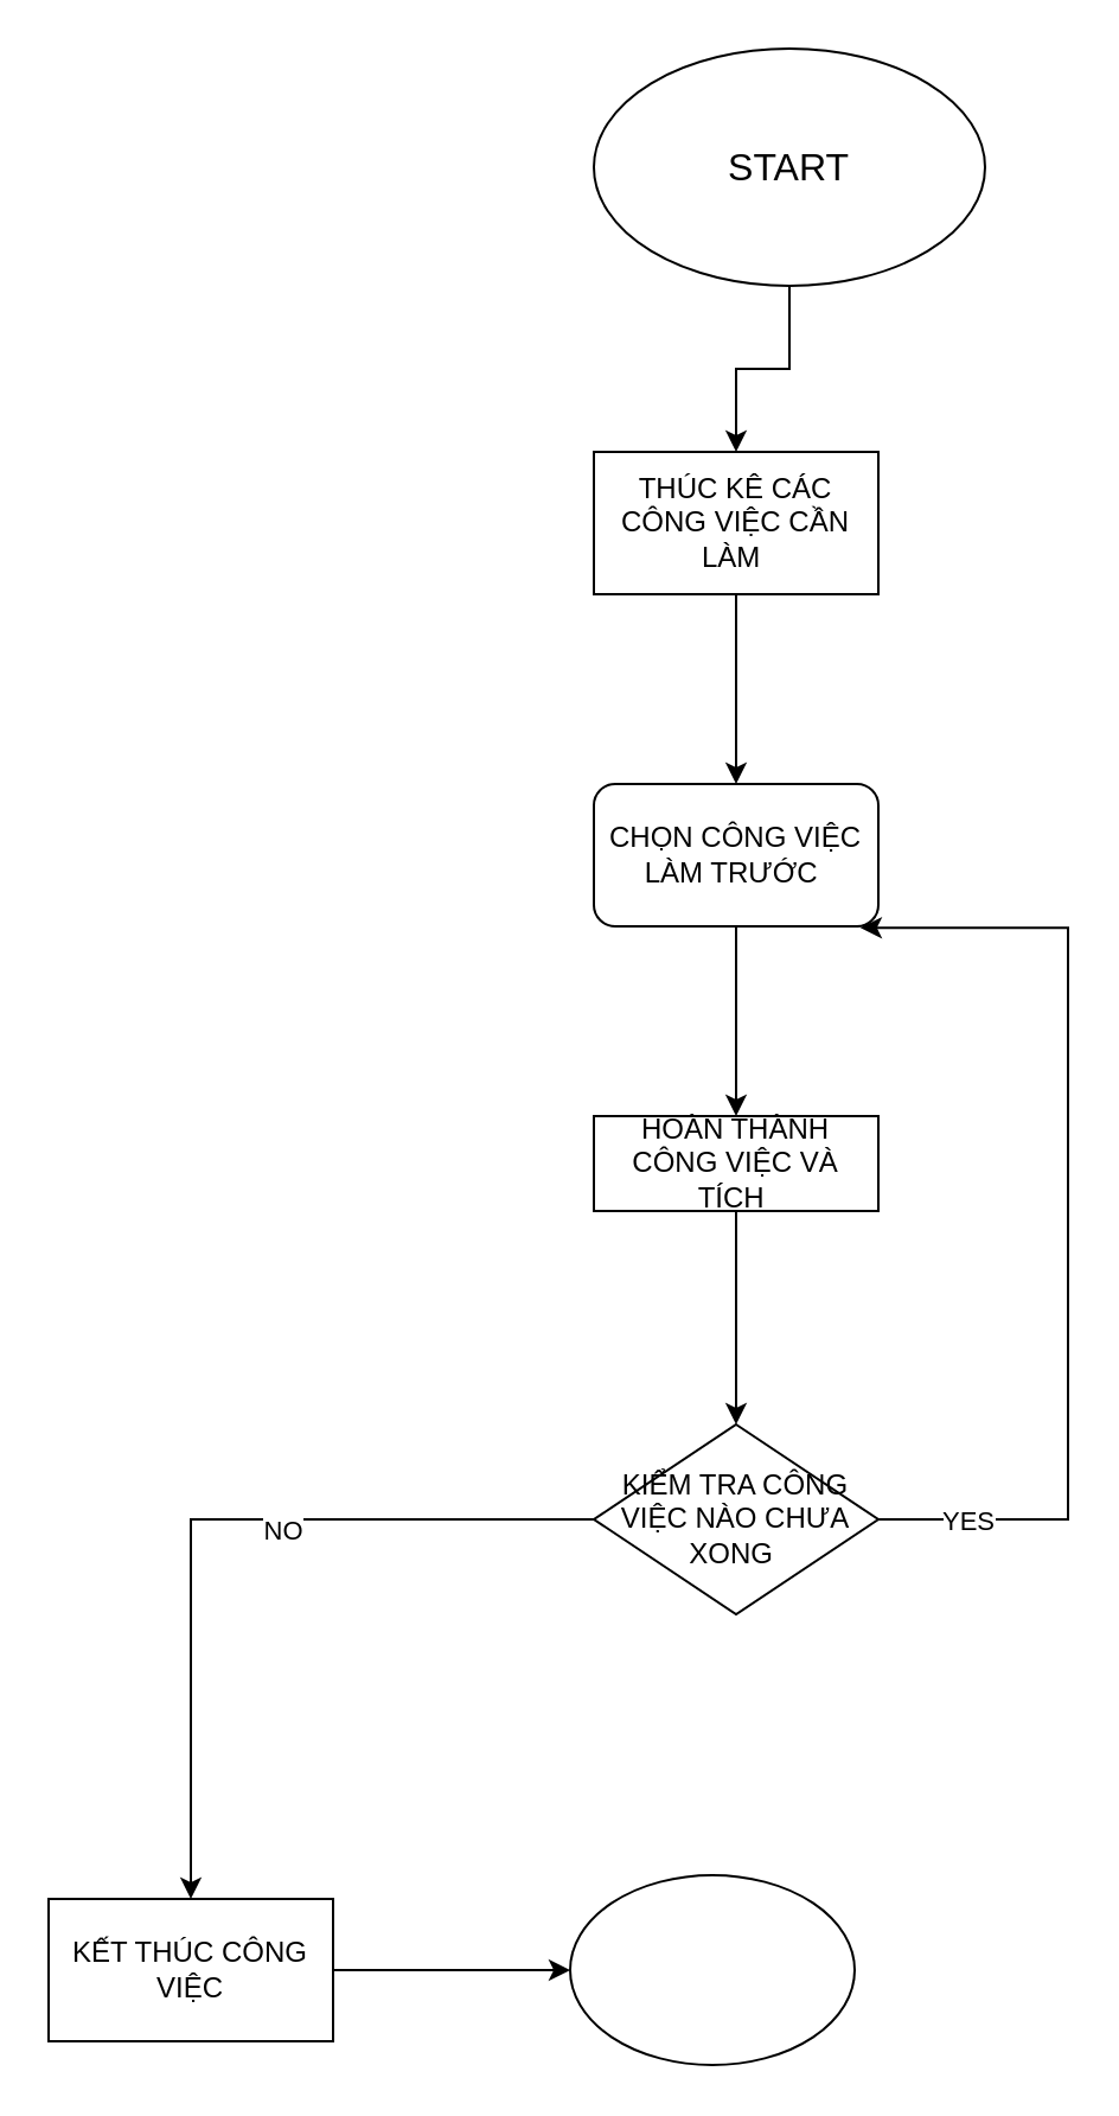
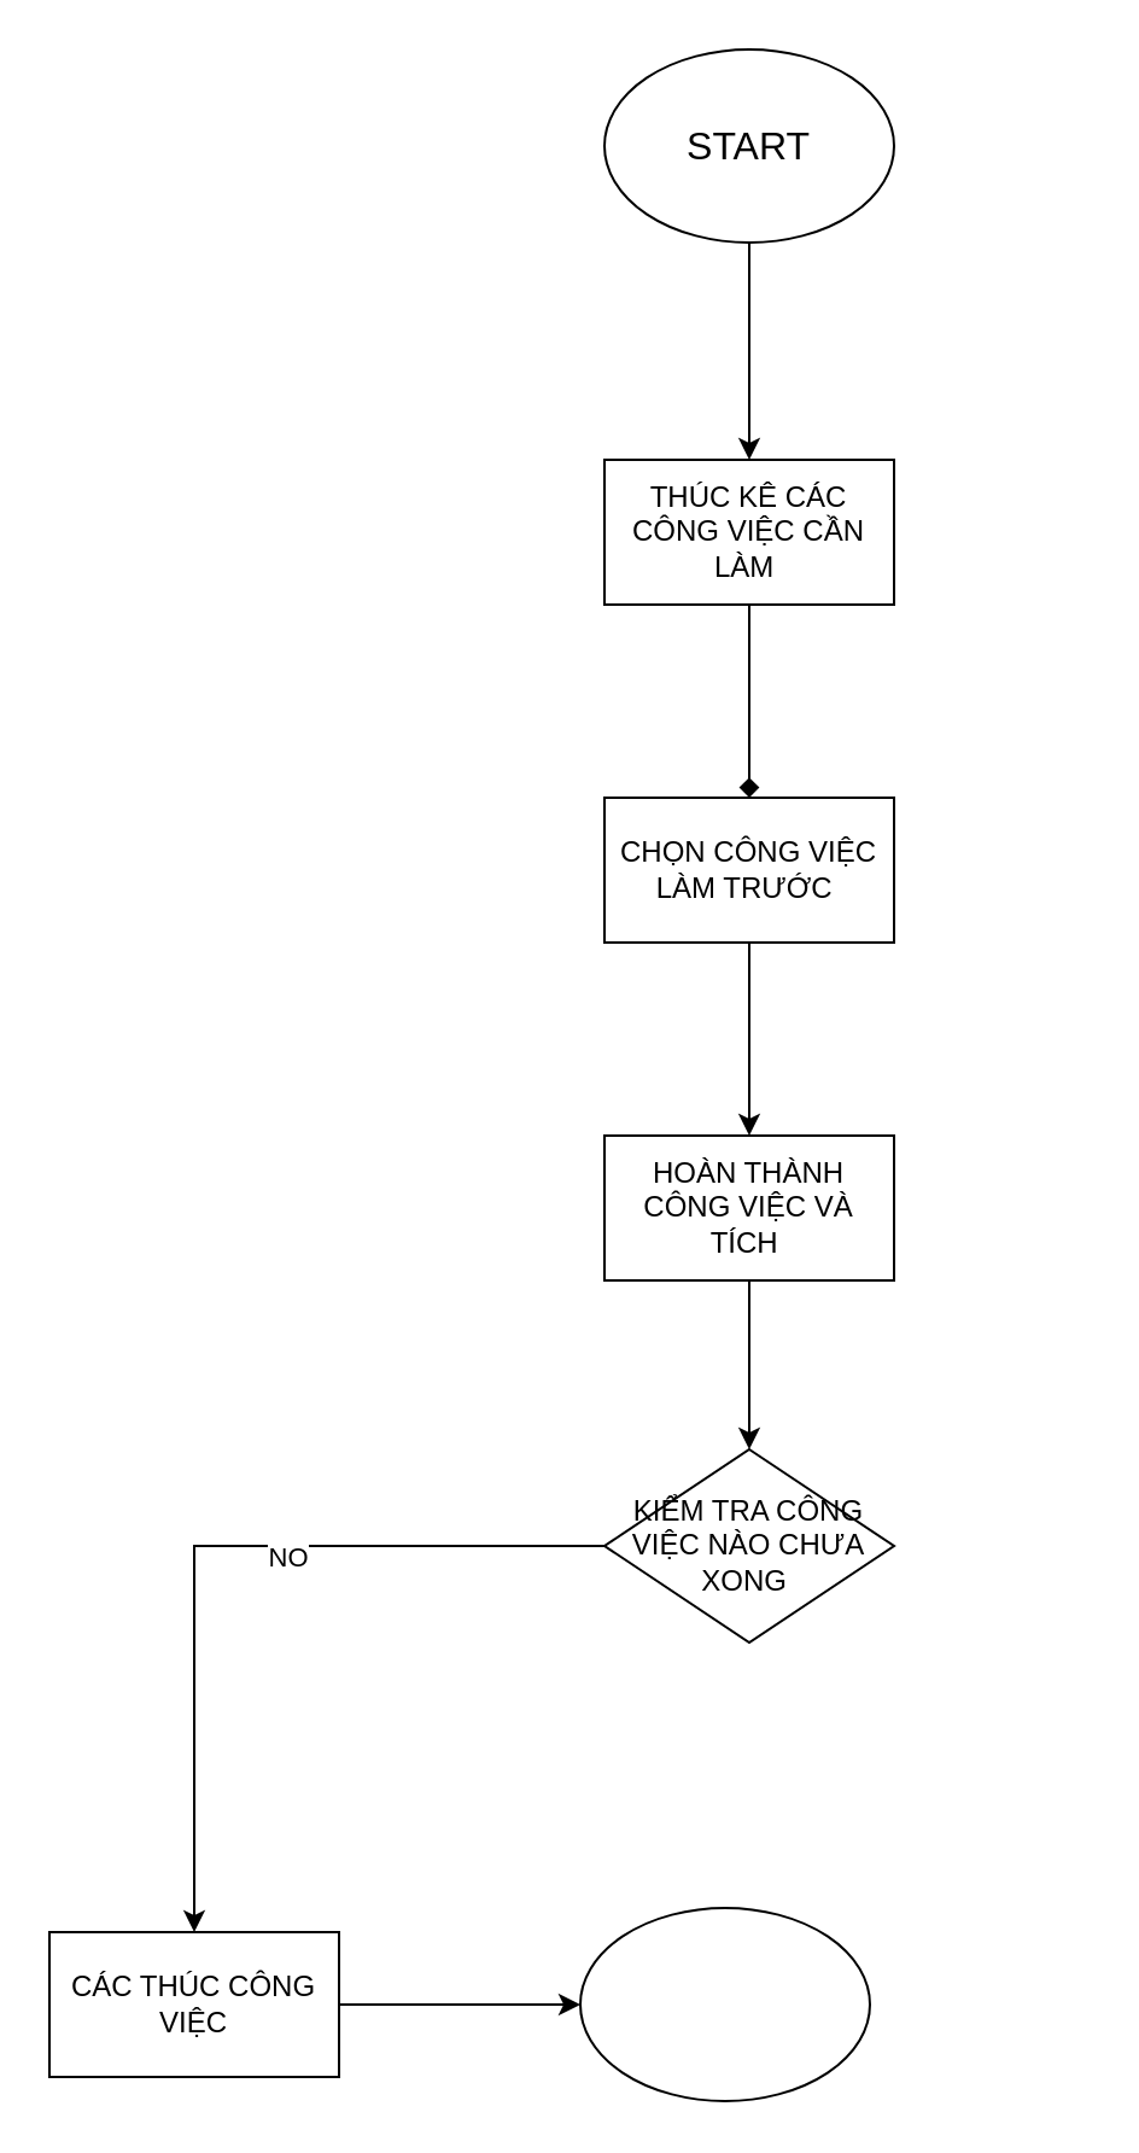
- <mxCell id="3" value="&lt;font size=&quot;3&quot;&gt;START&lt;/font&gt;" style="ellipse;whiteSpace=wrap;html=1;" vertex="1" parent="1"><mxGeometry x="250" y="20" width="165" height="100" as="geometry" /></mxCell>
+ <mxCell id="3" value="&lt;font size=&quot;3&quot;&gt;START&lt;/font&gt;" style="ellipse;whiteSpace=wrap;html=1;" vertex="1" parent="1"><mxGeometry x="250" y="20" width="120" height="80" as="geometry" /></mxCell>
- <mxCell id="4" value="" style="edgeStyle=orthogonalEdgeStyle;rounded=0;orthogonalLoop=1;jettySize=auto;html=1;" edge="1" parent="1" source="5" target="7"><mxGeometry relative="1" as="geometry" /></mxCell>
+ <mxCell id="4" value="" style="edgeStyle=orthogonalEdgeStyle;rounded=0;orthogonalLoop=1;jettySize=auto;html=1;endArrow=diamond;" edge="1" parent="1" source="5" target="7"><mxGeometry relative="1" as="geometry" /></mxCell>
- <mxCell id="7" value="CHỌN CÔNG VIỆC LÀM TRƯỚC&amp;nbsp;" style="whiteSpace=wrap;html=1;rounded=1;" vertex="1" parent="1"><mxGeometry x="250" y="330" width="120" height="60" as="geometry" /></mxCell>
+ <mxCell id="7" value="CHỌN CÔNG VIỆC LÀM TRƯỚC&amp;nbsp;" style="whiteSpace=wrap;html=1;" vertex="1" parent="1"><mxGeometry x="250" y="330" width="120" height="60" as="geometry" /></mxCell>
- <mxCell id="9" value="HOÀN THÀNH CÔNG VIỆC VÀ TÍCH&amp;nbsp;" style="whiteSpace=wrap;html=1;" vertex="1" parent="1"><mxGeometry x="250" y="470" width="120" height="40" as="geometry" /></mxCell>
+ <mxCell id="9" value="HOÀN THÀNH CÔNG VIỆC VÀ TÍCH&amp;nbsp;" style="whiteSpace=wrap;html=1;" vertex="1" parent="1"><mxGeometry x="250" y="470" width="120" height="60" as="geometry" /></mxCell>
- <mxCell id="13" style="edgeStyle=orthogonalEdgeStyle;rounded=0;orthogonalLoop=1;jettySize=auto;html=1;entryX=0.937;entryY=1.01;entryDx=0;entryDy=0;entryPerimeter=0;" edge="1" parent="1" source="12" target="7"><mxGeometry relative="1" as="geometry"><Array as="points"><mxPoint x="450" y="640" /><mxPoint x="450" y="391" /></Array></mxGeometry></mxCell>
- <mxCell id="14" value="YES" style="edgeLabel;html=1;align=center;verticalAlign=middle;resizable=0;points=[];" vertex="1" connectable="0" parent="13"><mxGeometry x="-0.821" relative="1" as="geometry"><mxPoint as="offset" /></mxGeometry></mxCell>
- <mxCell id="16" value="KẾT THÚC CÔNG VIỆC" style="rounded=0;whiteSpace=wrap;html=1;" vertex="1" parent="1"><mxGeometry x="20" y="800" width="120" height="60" as="geometry" /></mxCell>
+ <mxCell id="16" value="CÁC THÚC CÔNG VIỆC" style="rounded=0;whiteSpace=wrap;html=1;" vertex="1" parent="1"><mxGeometry x="20" y="800" width="120" height="60" as="geometry" /></mxCell>
